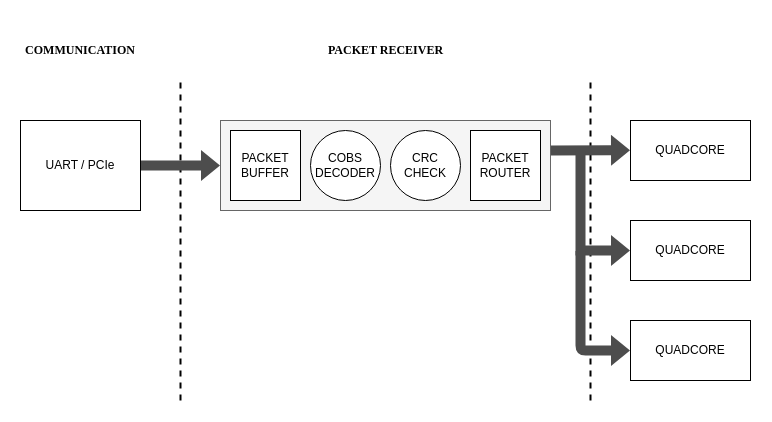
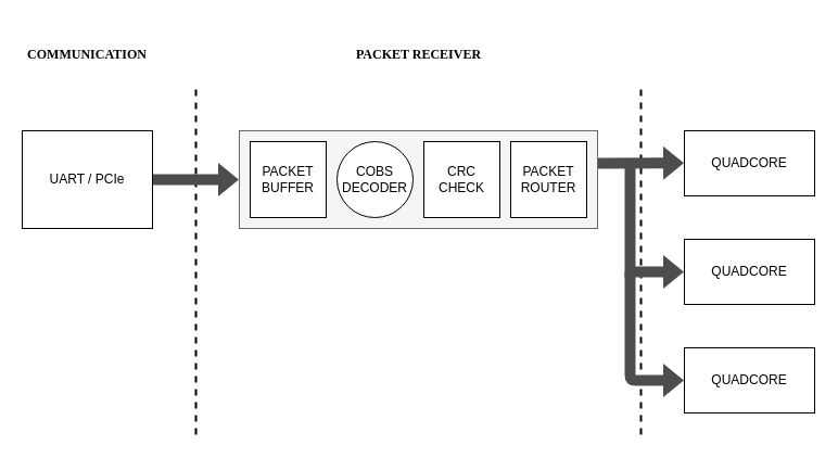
- <mxCell id="18" value="&lt;div&gt;CRC&lt;/div&gt;&lt;div&gt;CHECK&lt;br&gt;&lt;/div&gt;" style="ellipse;whiteSpace=wrap;html=1;" vertex="1" parent="1"><mxGeometry x="390" y="130" width="70" height="70" as="geometry" /></mxCell>
+ <mxCell id="18" value="&lt;div&gt;CRC&lt;/div&gt;&lt;div&gt;CHECK&lt;br&gt;&lt;/div&gt;" style="rounded=0;whiteSpace=wrap;html=1;" vertex="1" parent="1"><mxGeometry x="390" y="130" width="70" height="70" as="geometry" /></mxCell>
